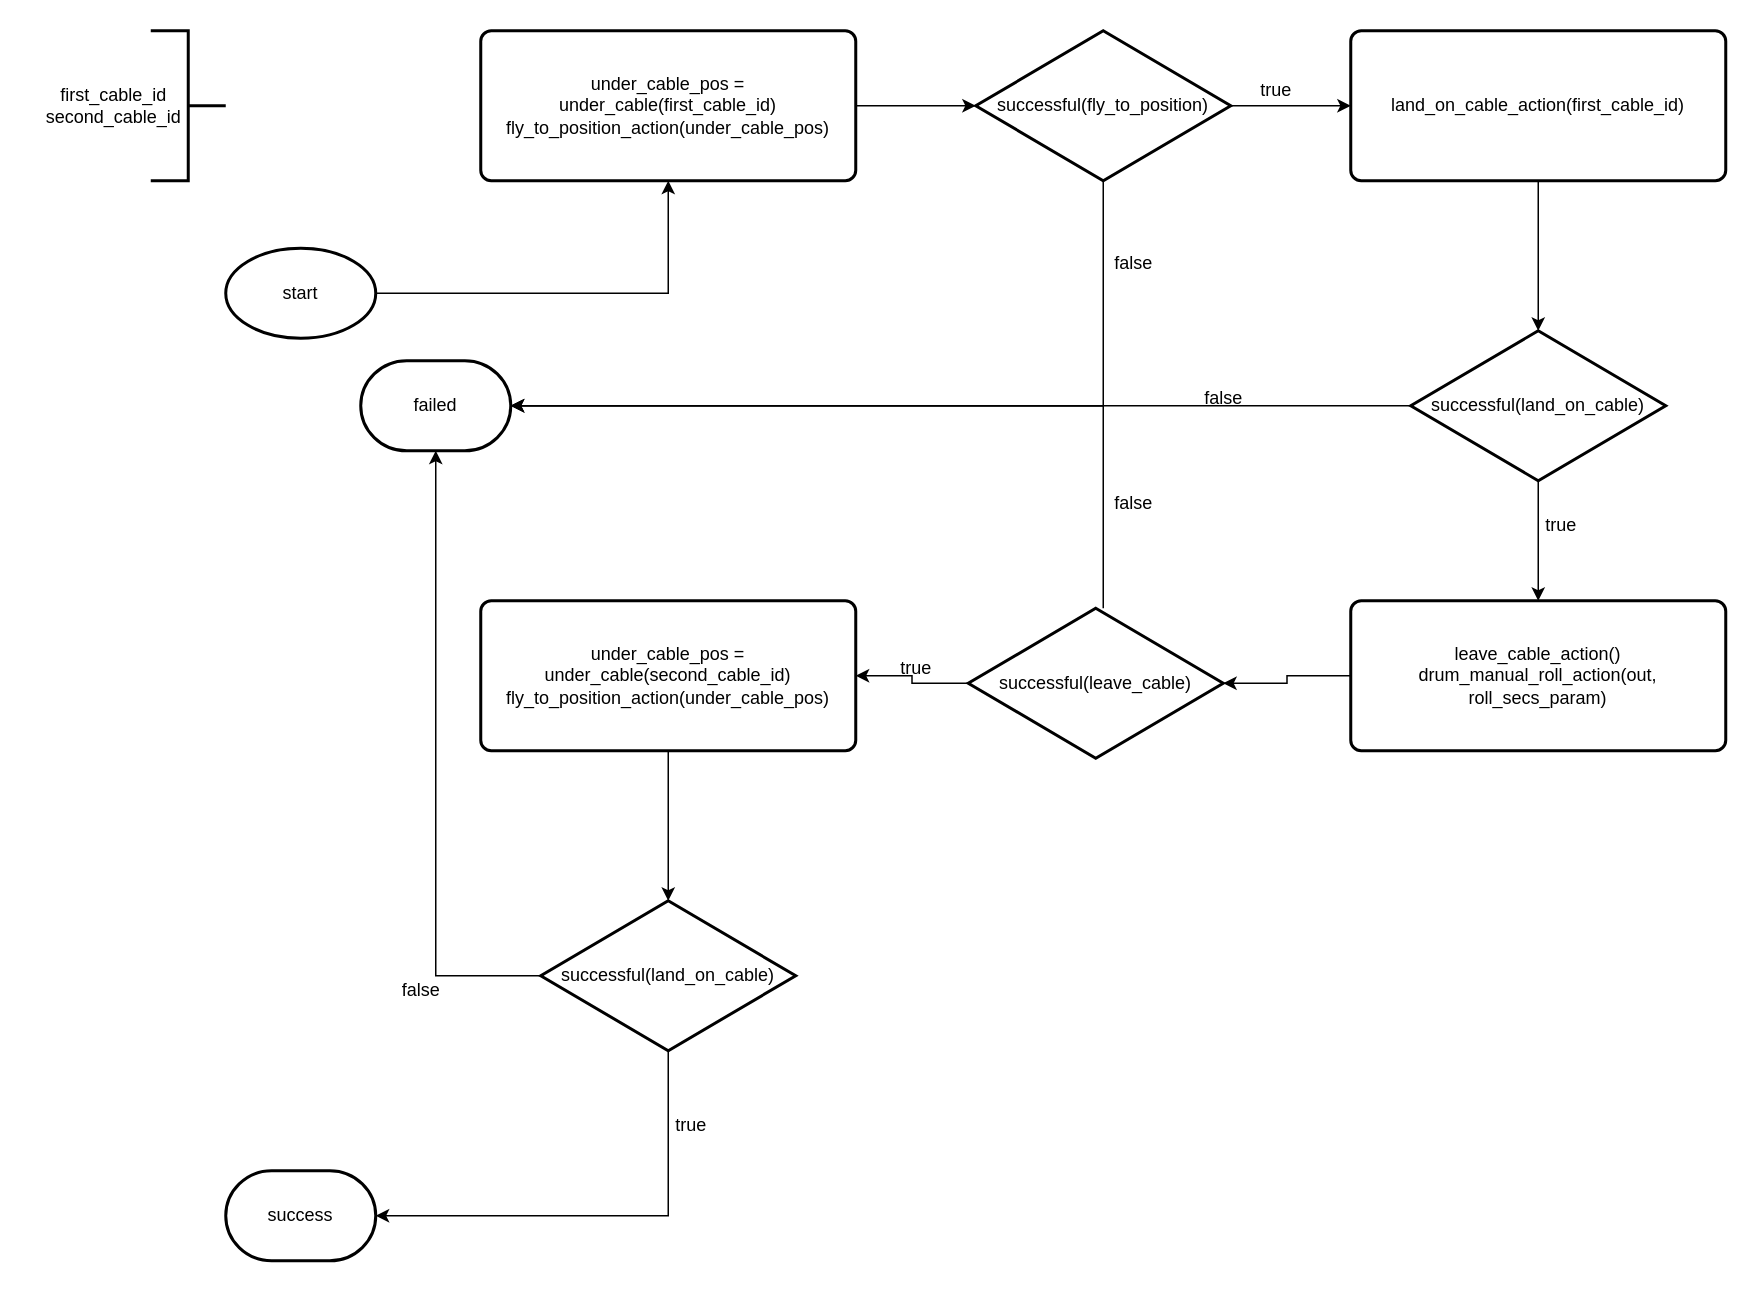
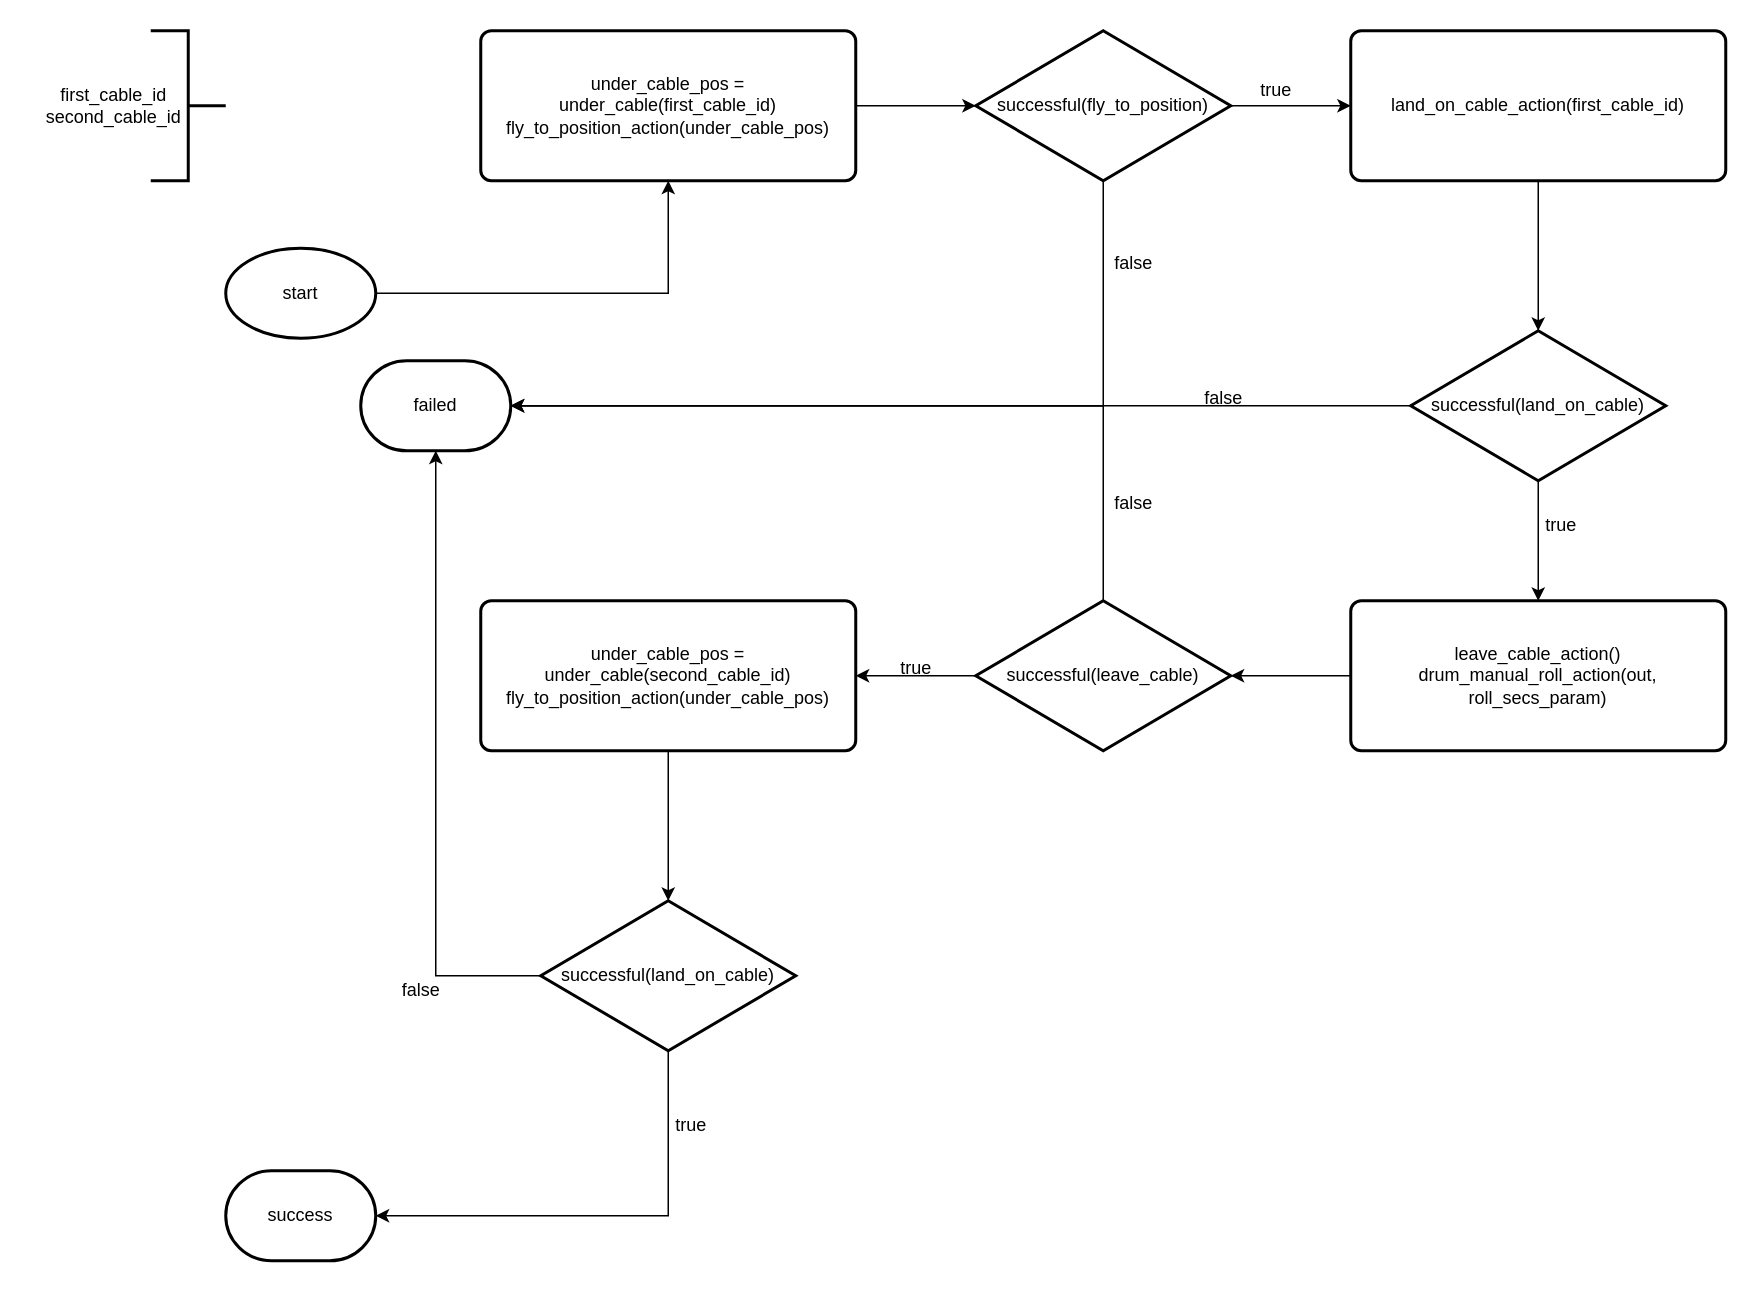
- <mxCell id="25" value="successful(leave_cable)" style="strokeWidth=2;html=1;shape=mxgraph.flowchart.decision;whiteSpace=wrap;" vertex="1" parent="1"><mxGeometry x="645" y="405" width="170" height="100" as="geometry" /></mxCell>
+ <mxCell id="25" value="successful(leave_cable)" style="strokeWidth=2;html=1;shape=mxgraph.flowchart.decision;whiteSpace=wrap;" vertex="1" parent="1"><mxGeometry x="650" y="400" width="170" height="100" as="geometry" /></mxCell>
